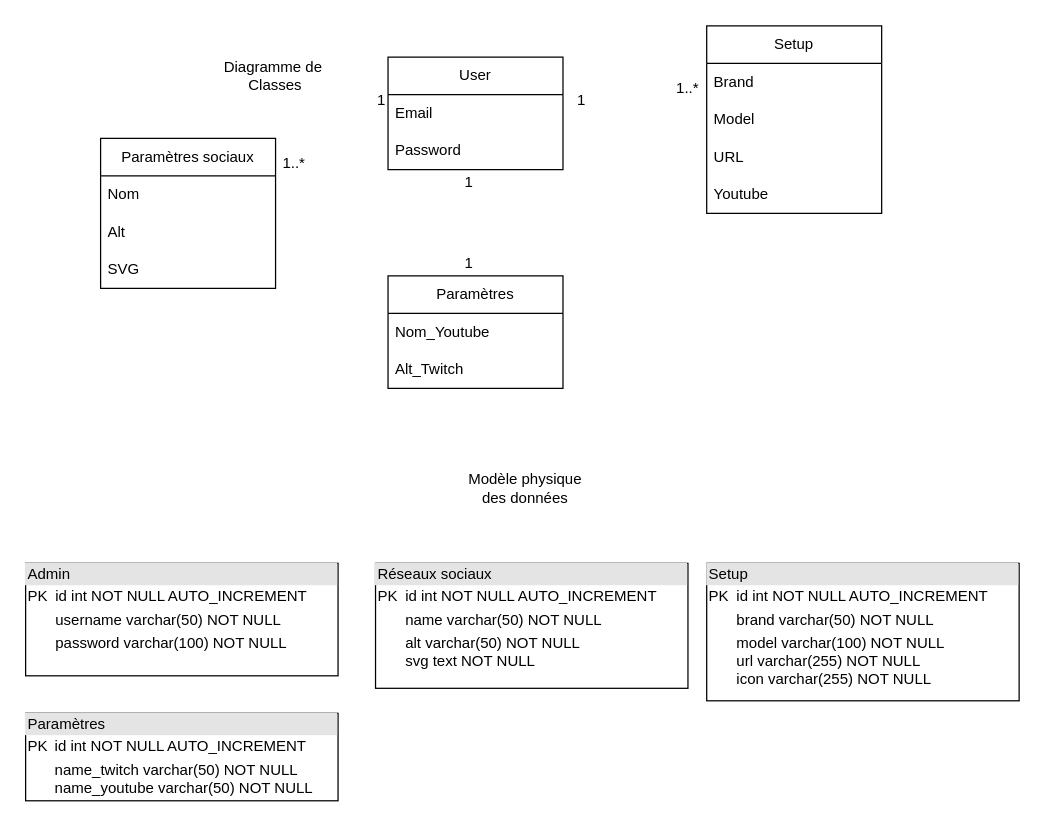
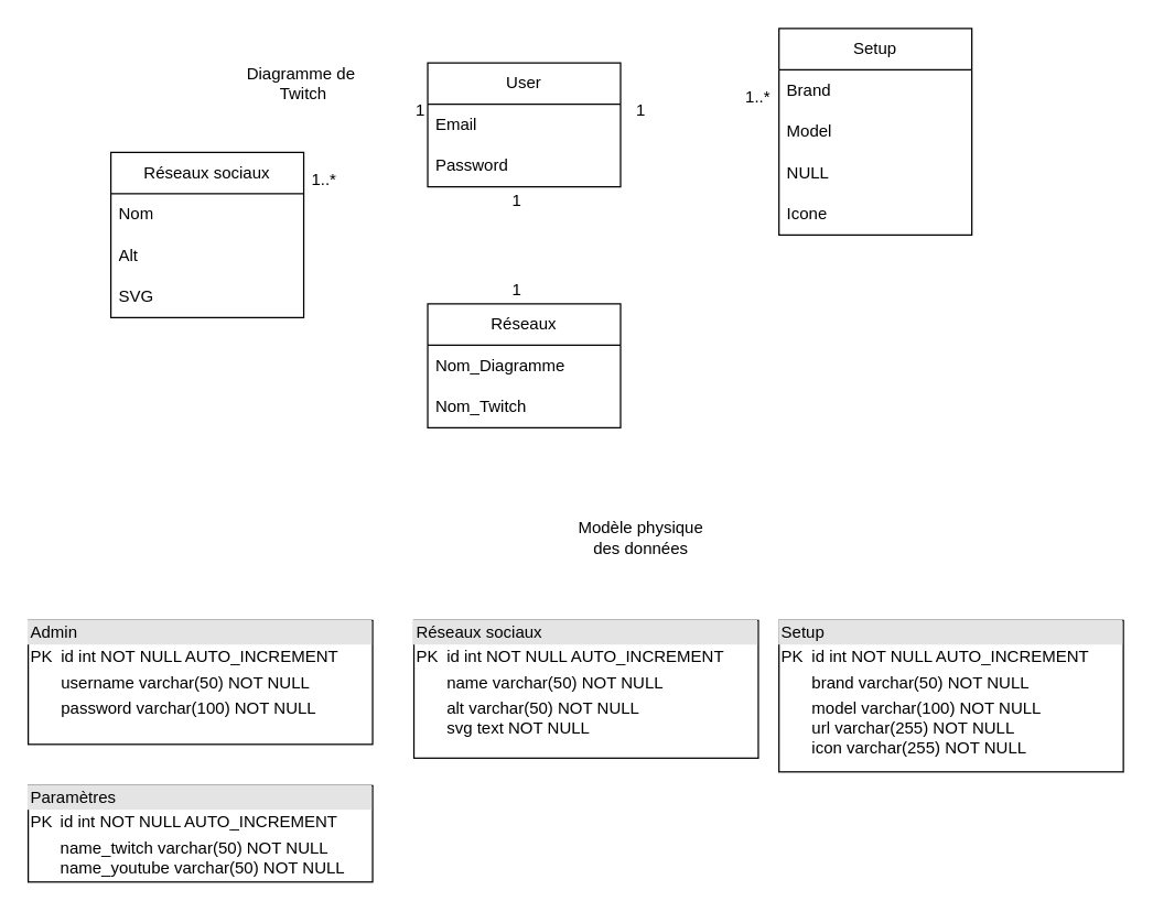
- <mxCell id="14" value="Diagramme de&amp;nbsp;&lt;br&gt;Classes" style="text;html=1;strokeColor=none;fillColor=none;align=center;verticalAlign=middle;whiteSpace=wrap;rounded=0;" parent="1" vertex="1"><mxGeometry x="170" y="30" width="100" height="60" as="geometry" /></mxCell>
+ <mxCell id="14" value="Diagramme de&amp;nbsp;&lt;br&gt;Twitch" style="text;html=1;strokeColor=none;fillColor=none;align=center;verticalAlign=middle;whiteSpace=wrap;rounded=0;" parent="1" vertex="1"><mxGeometry x="170" y="30" width="100" height="60" as="geometry" /></mxCell>
- <mxCell id="16" value="Paramètres sociaux" style="swimlane;fontStyle=0;childLayout=stackLayout;horizontal=1;startSize=30;horizontalStack=0;resizeParent=1;resizeParentMax=0;resizeLast=0;collapsible=1;marginBottom=0;whiteSpace=wrap;html=1;" parent="1" vertex="1"><mxGeometry x="80" y="110" width="140" height="120" as="geometry" /></mxCell>
+ <mxCell id="16" value="Réseaux sociaux" style="swimlane;fontStyle=0;childLayout=stackLayout;horizontal=1;startSize=30;horizontalStack=0;resizeParent=1;resizeParentMax=0;resizeLast=0;collapsible=1;marginBottom=0;whiteSpace=wrap;html=1;" parent="1" vertex="1"><mxGeometry x="80" y="110" width="140" height="120" as="geometry" /></mxCell>
- <mxCell id="8" value="URL" style="text;strokeColor=none;fillColor=none;align=left;verticalAlign=middle;spacingLeft=4;spacingRight=4;overflow=hidden;points=[[0,0.5],[1,0.5]];portConstraint=eastwest;rotatable=0;whiteSpace=wrap;html=1;" parent="5" vertex="1"><mxGeometry y="90" width="140" height="30" as="geometry" /></mxCell>
+ <mxCell id="8" value="NULL" style="text;strokeColor=none;fillColor=none;align=left;verticalAlign=middle;spacingLeft=4;spacingRight=4;overflow=hidden;points=[[0,0.5],[1,0.5]];portConstraint=eastwest;rotatable=0;whiteSpace=wrap;html=1;" parent="5" vertex="1"><mxGeometry y="90" width="140" height="30" as="geometry" /></mxCell>
- <mxCell id="9" value="Youtube" style="text;strokeColor=none;fillColor=none;align=left;verticalAlign=middle;spacingLeft=4;spacingRight=4;overflow=hidden;points=[[0,0.5],[1,0.5]];portConstraint=eastwest;rotatable=0;whiteSpace=wrap;html=1;" parent="5" vertex="1"><mxGeometry y="120" width="140" height="30" as="geometry" /></mxCell>
+ <mxCell id="9" value="Icone" style="text;strokeColor=none;fillColor=none;align=left;verticalAlign=middle;spacingLeft=4;spacingRight=4;overflow=hidden;points=[[0,0.5],[1,0.5]];portConstraint=eastwest;rotatable=0;whiteSpace=wrap;html=1;" parent="5" vertex="1"><mxGeometry y="120" width="140" height="30" as="geometry" /></mxCell>
- <mxCell id="23" value="Paramètres" style="swimlane;fontStyle=0;childLayout=stackLayout;horizontal=1;startSize=30;horizontalStack=0;resizeParent=1;resizeParentMax=0;resizeLast=0;collapsible=1;marginBottom=0;whiteSpace=wrap;html=1;" parent="1" vertex="1"><mxGeometry x="310" y="220" width="140" height="90" as="geometry" /></mxCell>
+ <mxCell id="23" value="Réseaux" style="swimlane;fontStyle=0;childLayout=stackLayout;horizontal=1;startSize=30;horizontalStack=0;resizeParent=1;resizeParentMax=0;resizeLast=0;collapsible=1;marginBottom=0;whiteSpace=wrap;html=1;" parent="1" vertex="1"><mxGeometry x="310" y="220" width="140" height="90" as="geometry" /></mxCell>
- <mxCell id="24" value="Nom_Youtube" style="text;strokeColor=none;fillColor=none;align=left;verticalAlign=middle;spacingLeft=4;spacingRight=4;overflow=hidden;points=[[0,0.5],[1,0.5]];portConstraint=eastwest;rotatable=0;whiteSpace=wrap;html=1;" parent="23" vertex="1"><mxGeometry y="30" width="140" height="30" as="geometry" /></mxCell>
+ <mxCell id="24" value="Nom_Diagramme" style="text;strokeColor=none;fillColor=none;align=left;verticalAlign=middle;spacingLeft=4;spacingRight=4;overflow=hidden;points=[[0,0.5],[1,0.5]];portConstraint=eastwest;rotatable=0;whiteSpace=wrap;html=1;" parent="23" vertex="1"><mxGeometry y="30" width="140" height="30" as="geometry" /></mxCell>
- <mxCell id="25" value="Alt_Twitch" style="text;strokeColor=none;fillColor=none;align=left;verticalAlign=middle;spacingLeft=4;spacingRight=4;overflow=hidden;points=[[0,0.5],[1,0.5]];portConstraint=eastwest;rotatable=0;whiteSpace=wrap;html=1;" parent="23" vertex="1"><mxGeometry y="60" width="140" height="30" as="geometry" /></mxCell>
+ <mxCell id="25" value="Nom_Twitch" style="text;strokeColor=none;fillColor=none;align=left;verticalAlign=middle;spacingLeft=4;spacingRight=4;overflow=hidden;points=[[0,0.5],[1,0.5]];portConstraint=eastwest;rotatable=0;whiteSpace=wrap;html=1;" parent="23" vertex="1"><mxGeometry y="60" width="140" height="30" as="geometry" /></mxCell>
- <mxCell id="15" value="Modèle physique des données" style="text;html=1;strokeColor=none;fillColor=none;align=center;verticalAlign=middle;whiteSpace=wrap;rounded=0;" parent="1" vertex="1"><mxGeometry x="370" y="360" width="100" height="60" as="geometry" /></mxCell>
+ <mxCell id="15" value="Modèle physique des données" style="text;html=1;strokeColor=none;fillColor=none;align=center;verticalAlign=middle;whiteSpace=wrap;rounded=0;" parent="1" vertex="1"><mxGeometry x="415" y="360" width="100" height="60" as="geometry" /></mxCell>
